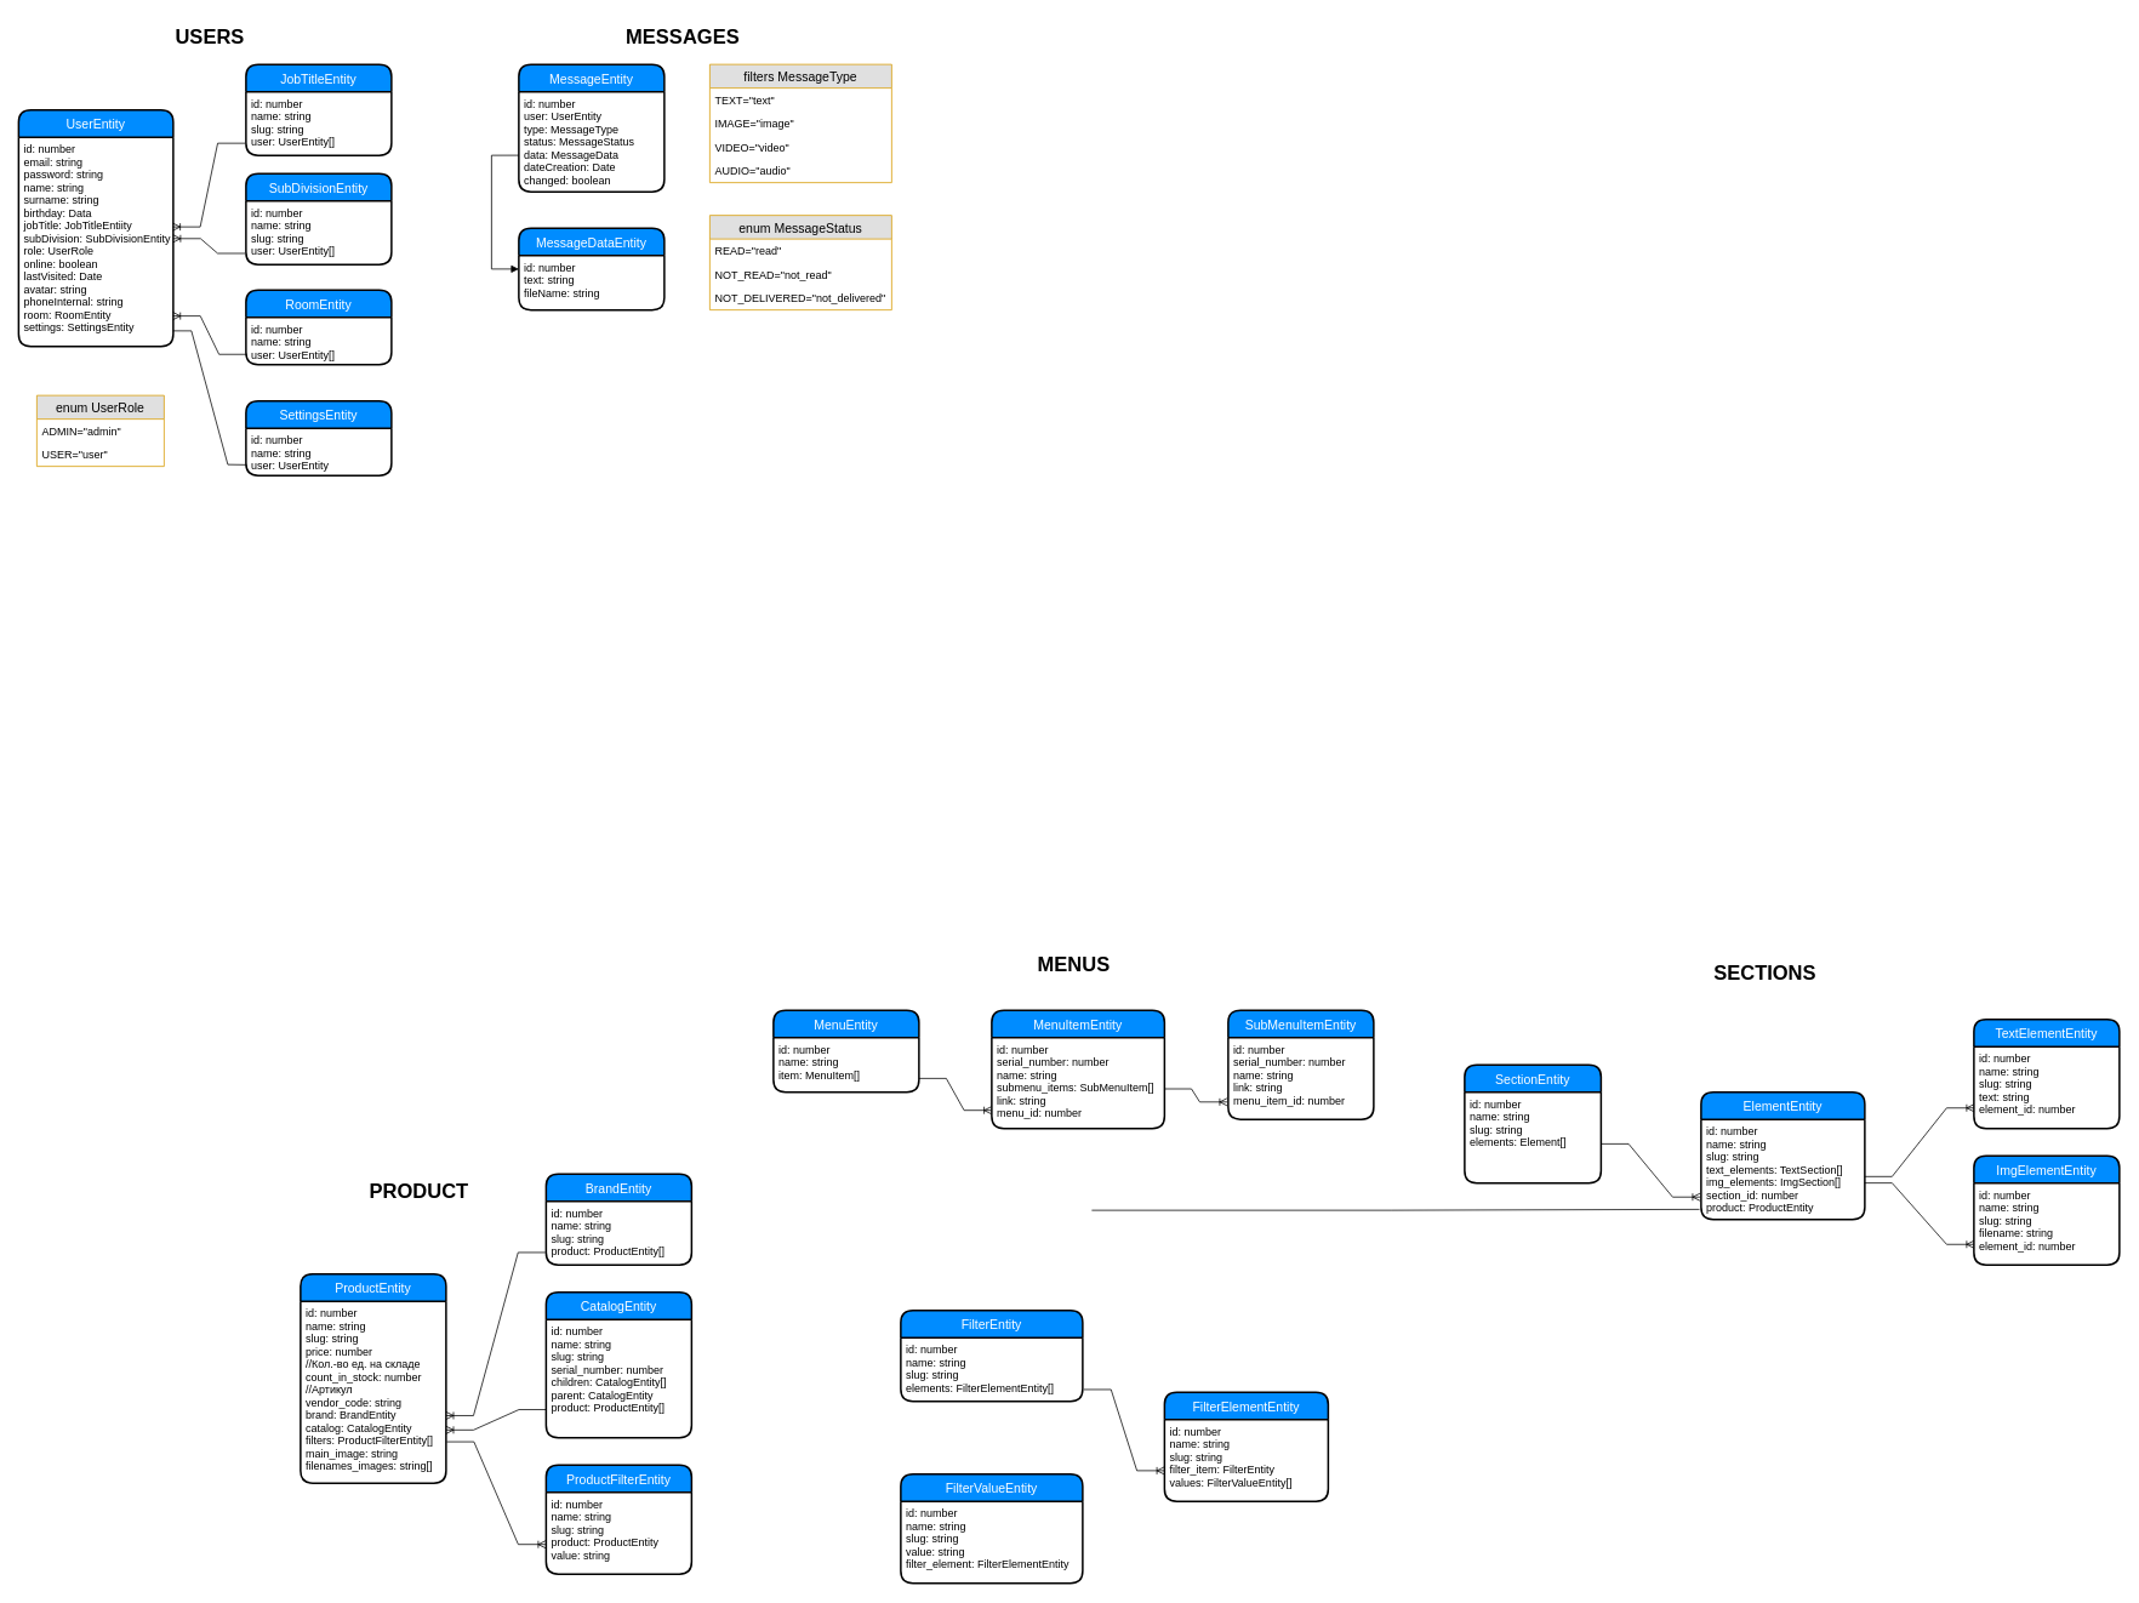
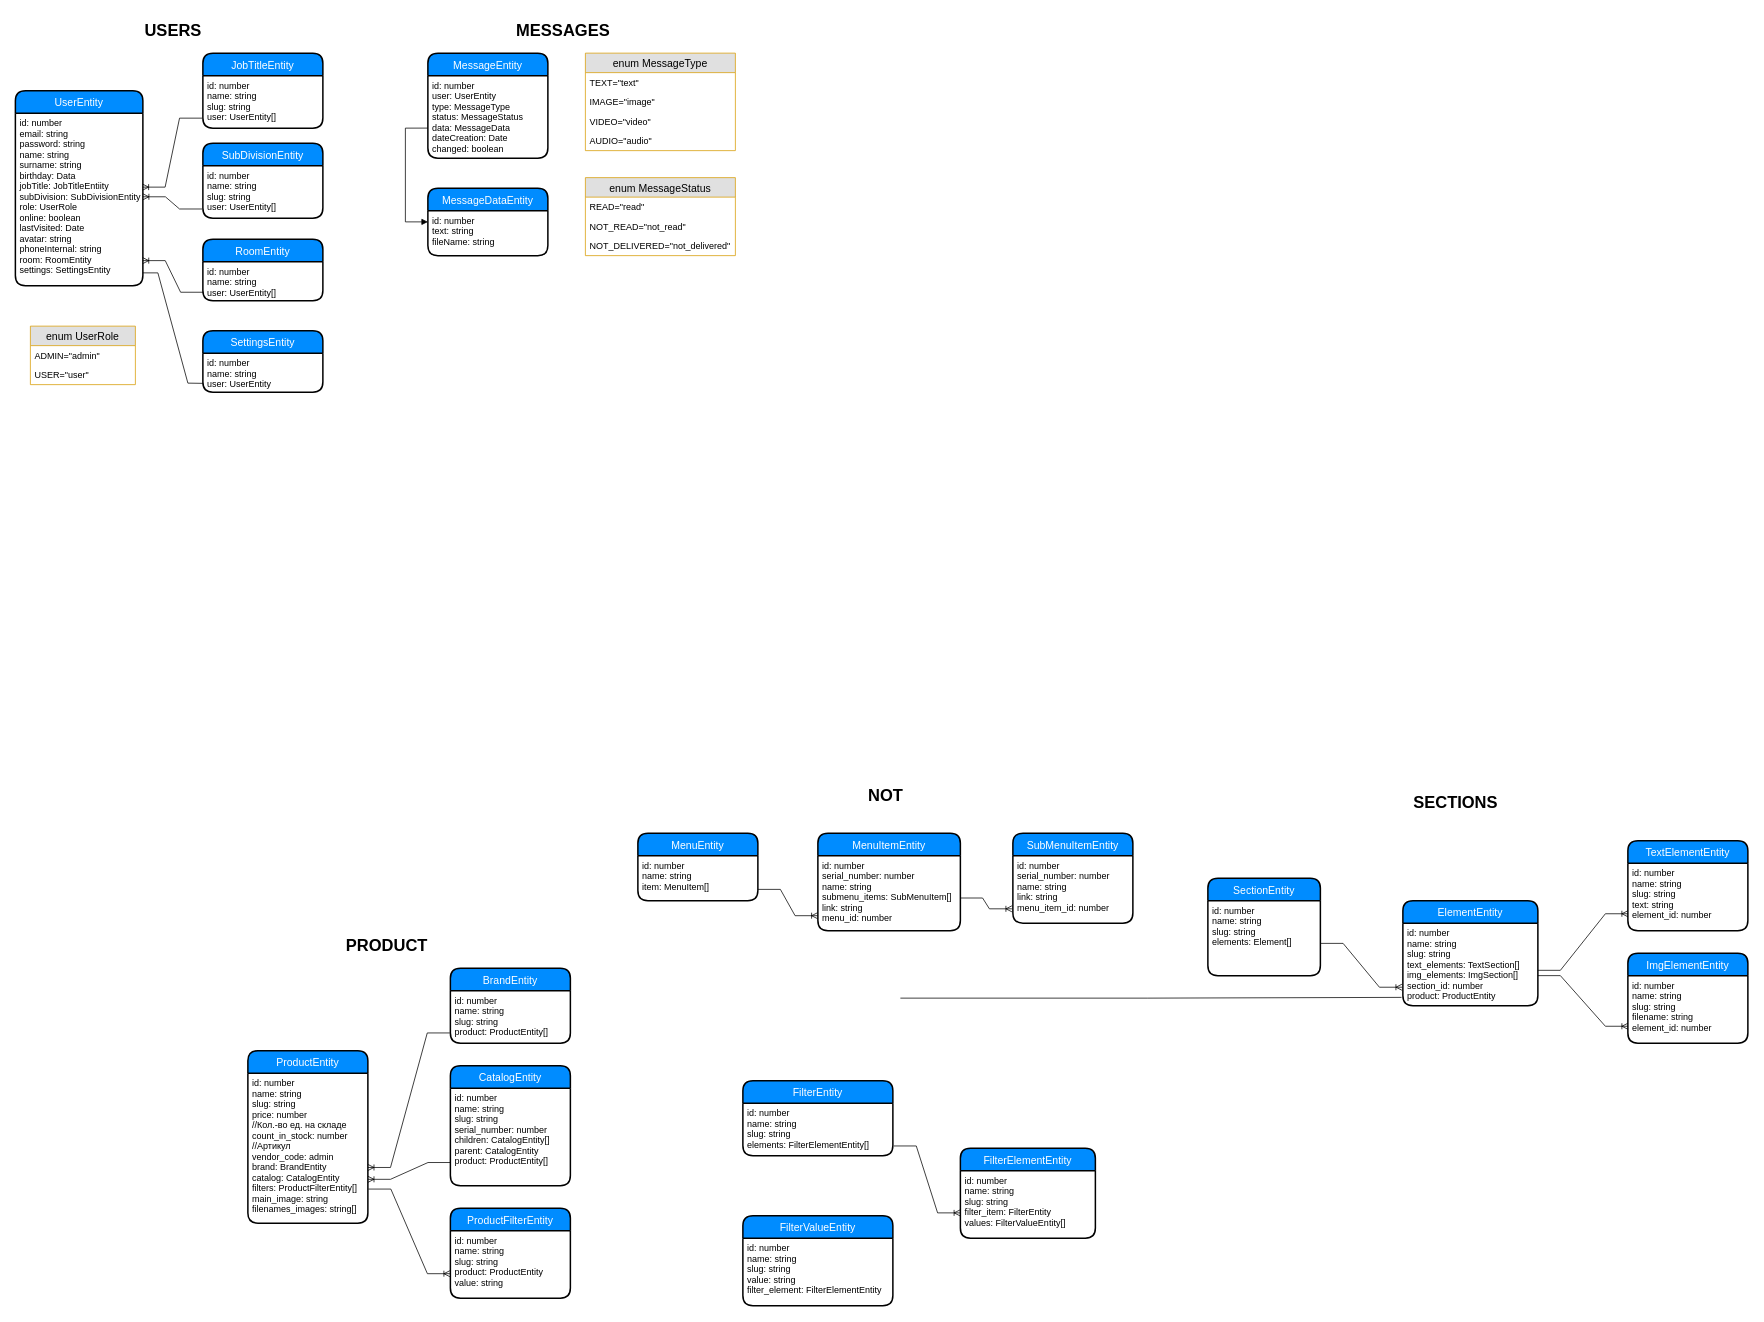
- <mxCell id="56" value="filters MessageType" style="swimlane;fontStyle=0;childLayout=stackLayout;horizontal=1;startSize=26;fillColor=#e0e0e0;horizontalStack=0;resizeParent=1;resizeParentMax=0;resizeLast=0;collapsible=1;marginBottom=0;swimlaneFillColor=#ffffff;align=center;fontSize=14;strokeColor=#D79B00;" vertex="1" parent="1"><mxGeometry x="780" y="70" width="200" height="130" as="geometry"><mxRectangle x="250" y="510" width="140" height="26" as="alternateBounds" /></mxGeometry></mxCell>
+ <mxCell id="56" value="enum MessageType" style="swimlane;fontStyle=0;childLayout=stackLayout;horizontal=1;startSize=26;fillColor=#e0e0e0;horizontalStack=0;resizeParent=1;resizeParentMax=0;resizeLast=0;collapsible=1;marginBottom=0;swimlaneFillColor=#ffffff;align=center;fontSize=14;strokeColor=#D79B00;" vertex="1" parent="1"><mxGeometry x="780" y="70" width="200" height="130" as="geometry"><mxRectangle x="250" y="510" width="140" height="26" as="alternateBounds" /></mxGeometry></mxCell>
- <mxCell id="9" value="MENUS" style="text;html=1;align=center;verticalAlign=middle;resizable=0;points=[];autosize=1;strokeColor=none;fillColor=none;fontSize=22;fontStyle=1" parent="1" vertex="1"><mxGeometry x="1130" y="1040" width="100" height="40" as="geometry" /></mxCell>
+ <mxCell id="9" value="NOT" style="text;html=1;align=center;verticalAlign=middle;resizable=0;points=[];autosize=1;strokeColor=none;fillColor=none;fontSize=22;fontStyle=1" parent="1" vertex="1"><mxGeometry x="1130" y="1040" width="100" height="40" as="geometry" /></mxCell>
- <mxCell id="38" value="PRODUCT" style="text;html=1;align=center;verticalAlign=middle;resizable=0;points=[];autosize=1;strokeColor=none;fillColor=none;fontSize=22;fontStyle=1" parent="1" vertex="1"><mxGeometry x="395" y="1290" width="130" height="40" as="geometry" /></mxCell>
+ <mxCell id="38" value="PRODUCT" style="text;html=1;align=center;verticalAlign=middle;resizable=0;points=[];autosize=1;strokeColor=none;fillColor=none;fontSize=22;fontStyle=1" parent="1" vertex="1"><mxGeometry x="450" y="1240" width="130" height="40" as="geometry" /></mxCell>
- <mxCell id="31" value="id: number&#10;name: string&#10;slug: string&#10;price: number&#10;//Кол.-во ед. на складе&#10;count_in_stock: number &#10;//Артикул&#10;vendor_code: string &#10;brand: BrandEntity&#10;catalog: CatalogEntity&#10;filters: ProductFilterEntity[]&#10;main_image: string&#10;filenames_images: string[]&#10;" style="align=left;strokeColor=none;fillColor=none;spacingLeft=4;fontSize=12;verticalAlign=top;resizable=0;rotatable=0;part=1;" parent="30" vertex="1"><mxGeometry y="30" width="160" height="200" as="geometry" /></mxCell>
+ <mxCell id="31" value="id: number&#10;name: string&#10;slug: string&#10;price: number&#10;//Кол.-во ед. на складе&#10;count_in_stock: number &#10;//Артикул&#10;vendor_code: admin &#10;brand: BrandEntity&#10;catalog: CatalogEntity&#10;filters: ProductFilterEntity[]&#10;main_image: string&#10;filenames_images: string[]&#10;" style="align=left;strokeColor=none;fillColor=none;spacingLeft=4;fontSize=12;verticalAlign=top;resizable=0;rotatable=0;part=1;" parent="30" vertex="1"><mxGeometry y="30" width="160" height="200" as="geometry" /></mxCell>
